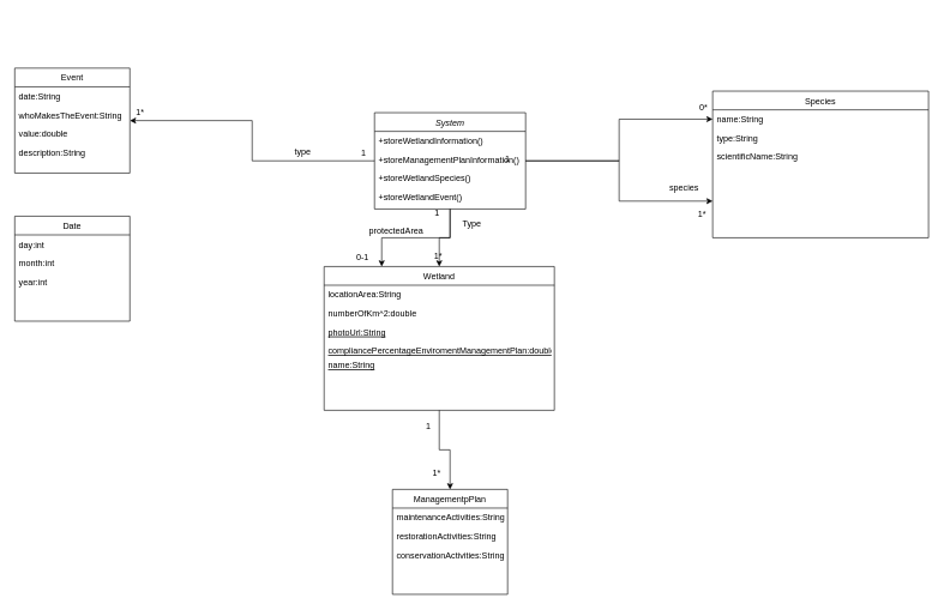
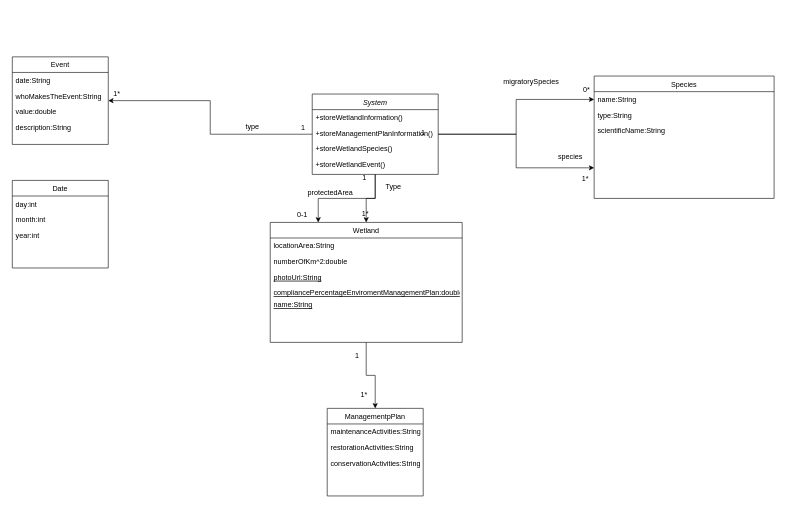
+ <mxCell id="18" value="migratorySpecies" style="text;html=1;align=center;verticalAlign=middle;resizable=0;points=[];autosize=1;strokeColor=none;fillColor=none;hachureGap=4;" parent="1" vertex="1"><mxGeometry x="830" y="126" width="110" height="20" as="geometry" /></mxCell>
